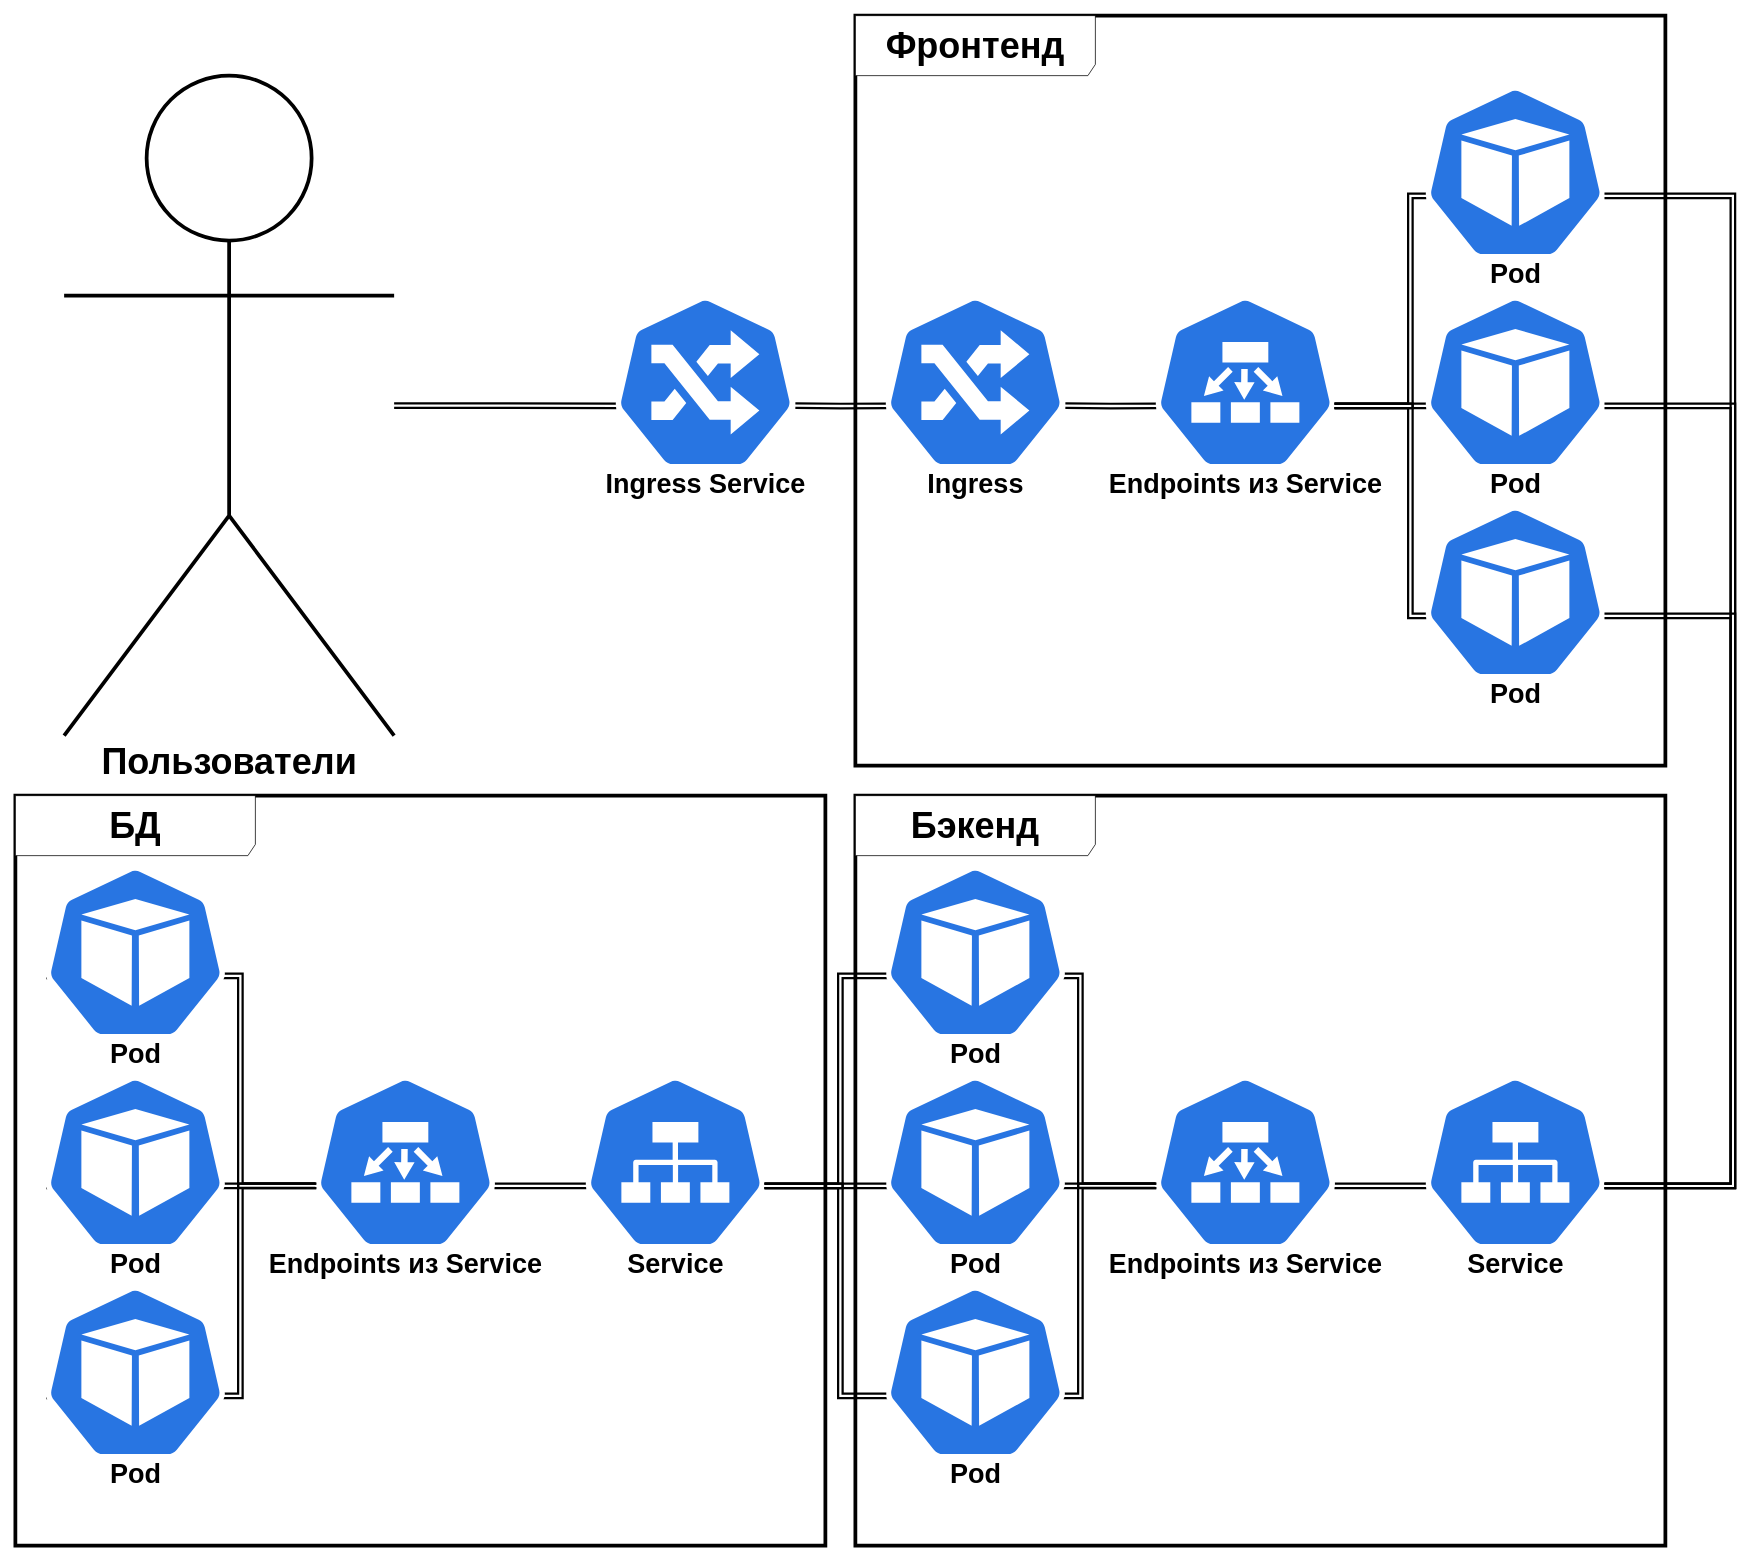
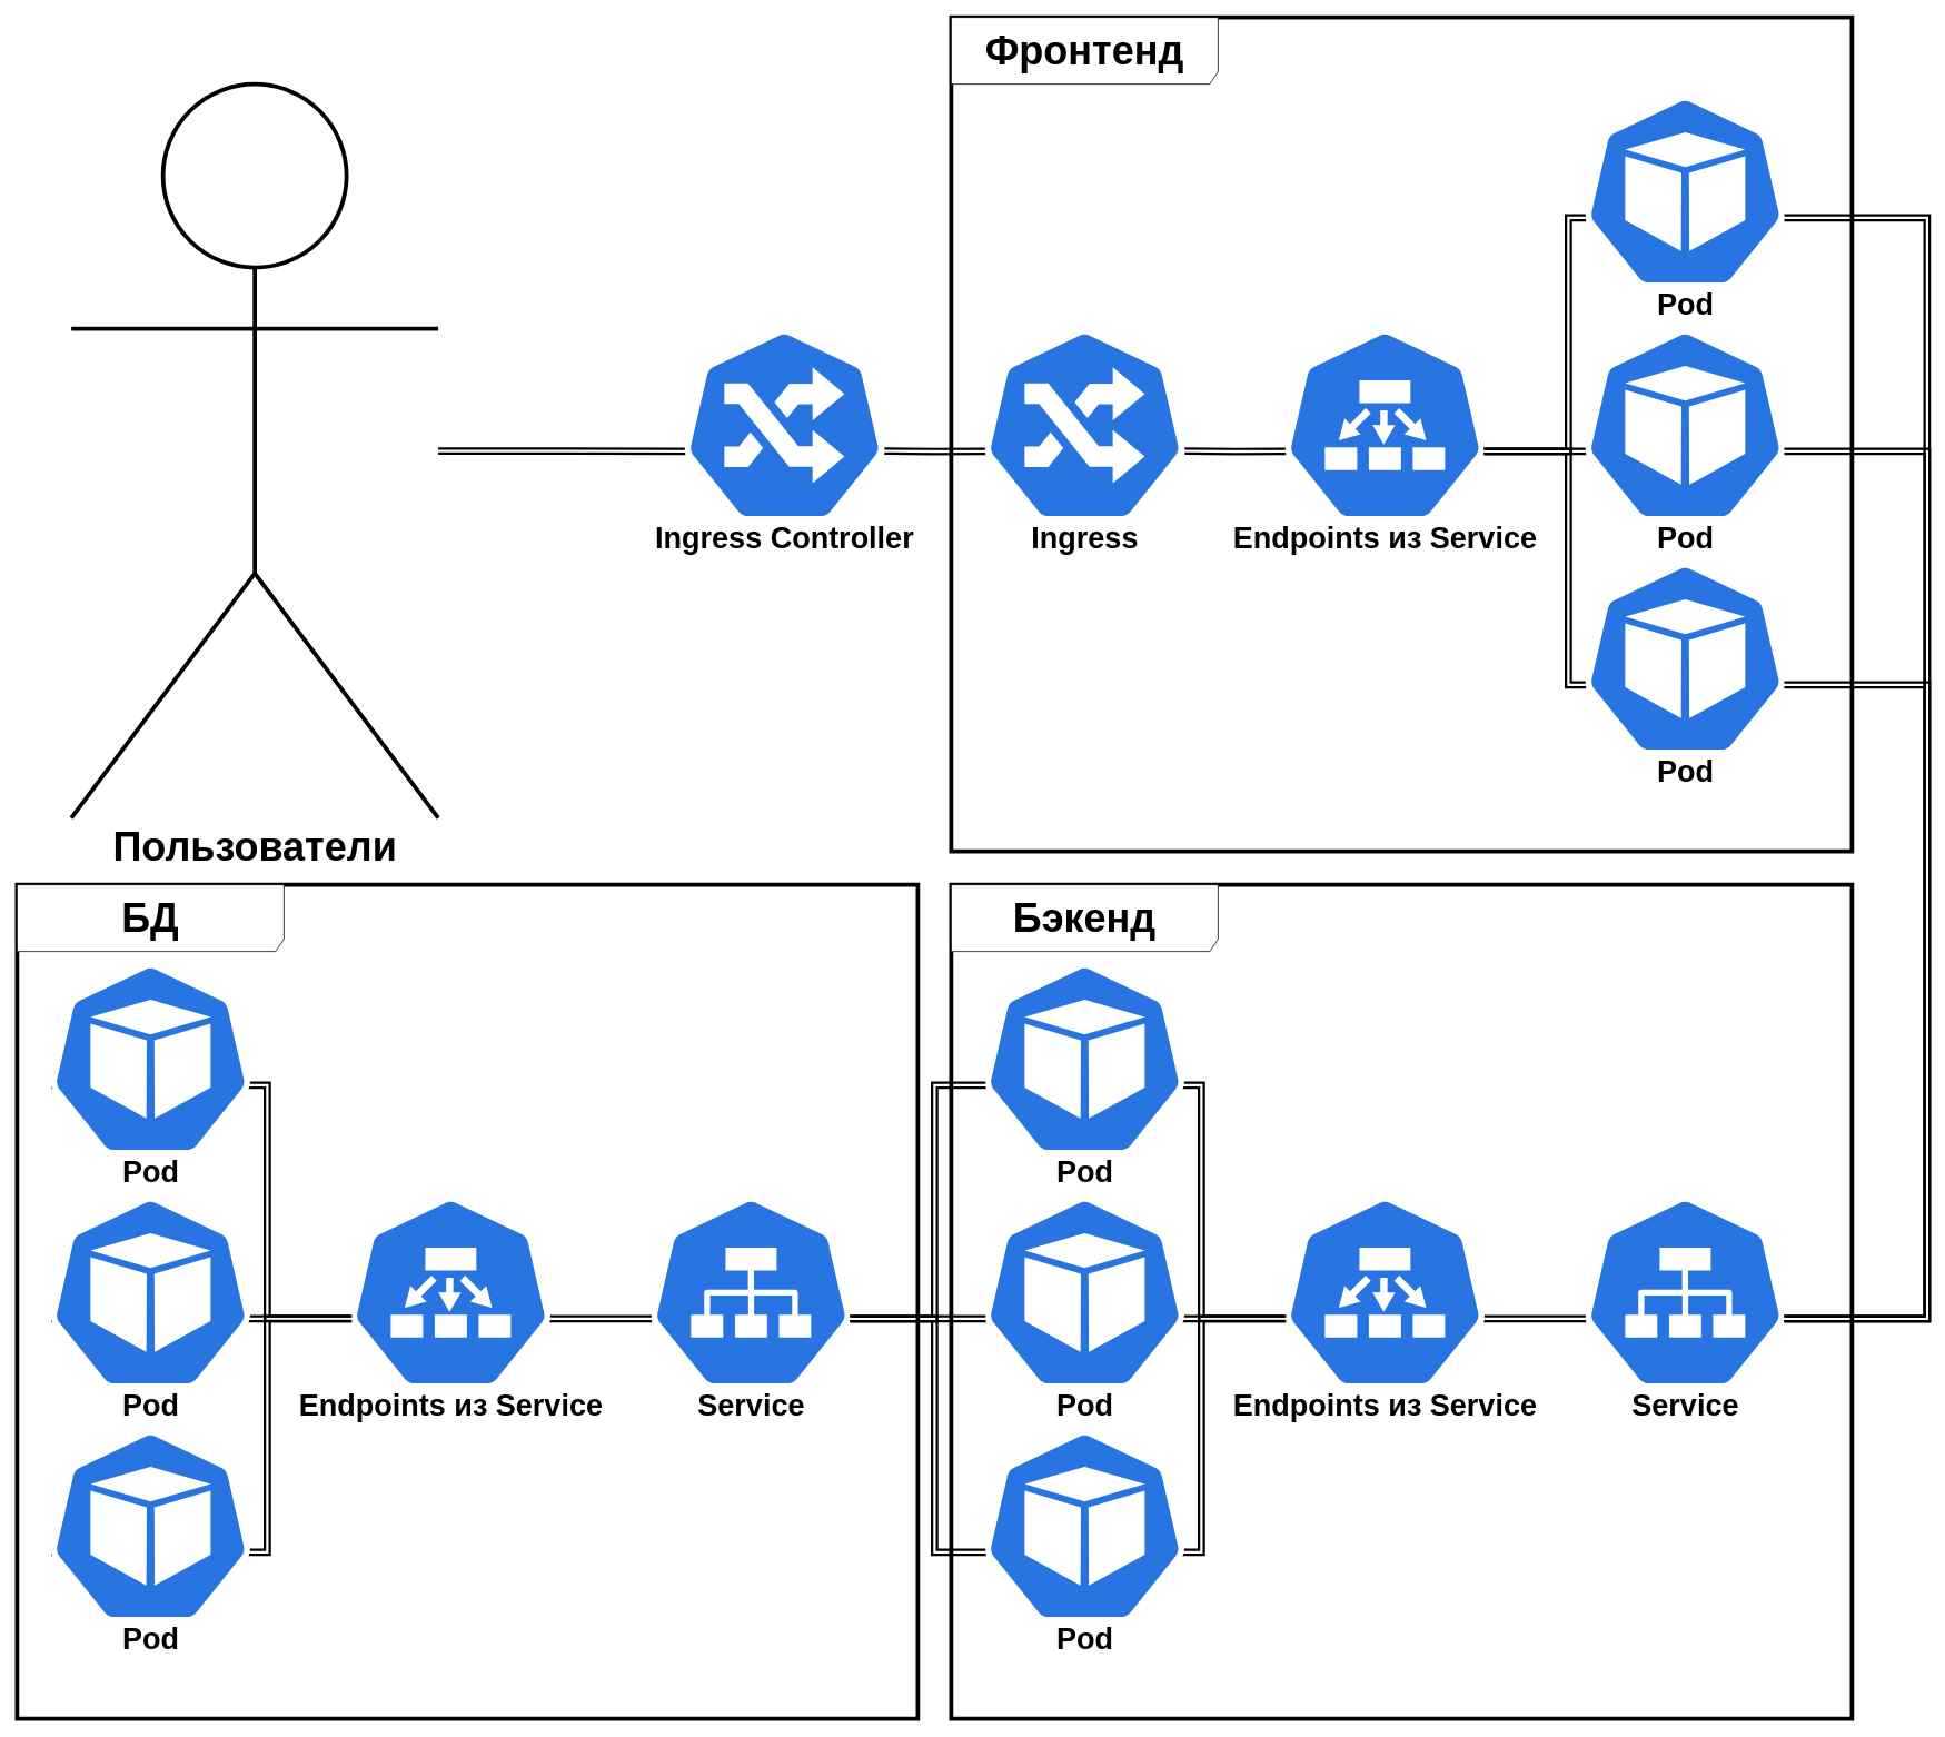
- <mxCell id="11" value="Ingress Service" style="text;html=1;align=center;verticalAlign=middle;resizable=0;points=[];autosize=1;strokeColor=none;fontSize=36;fontStyle=1" parent="9" vertex="1"><mxGeometry x="-45" y="230" width="330" height="50" as="geometry" /></mxCell>
+ <mxCell id="11" value="Ingress Controller" style="text;html=1;align=center;verticalAlign=middle;resizable=0;points=[];autosize=1;strokeColor=none;fontSize=36;fontStyle=1" parent="9" vertex="1"><mxGeometry x="-45" y="230" width="330" height="50" as="geometry" /></mxCell>
